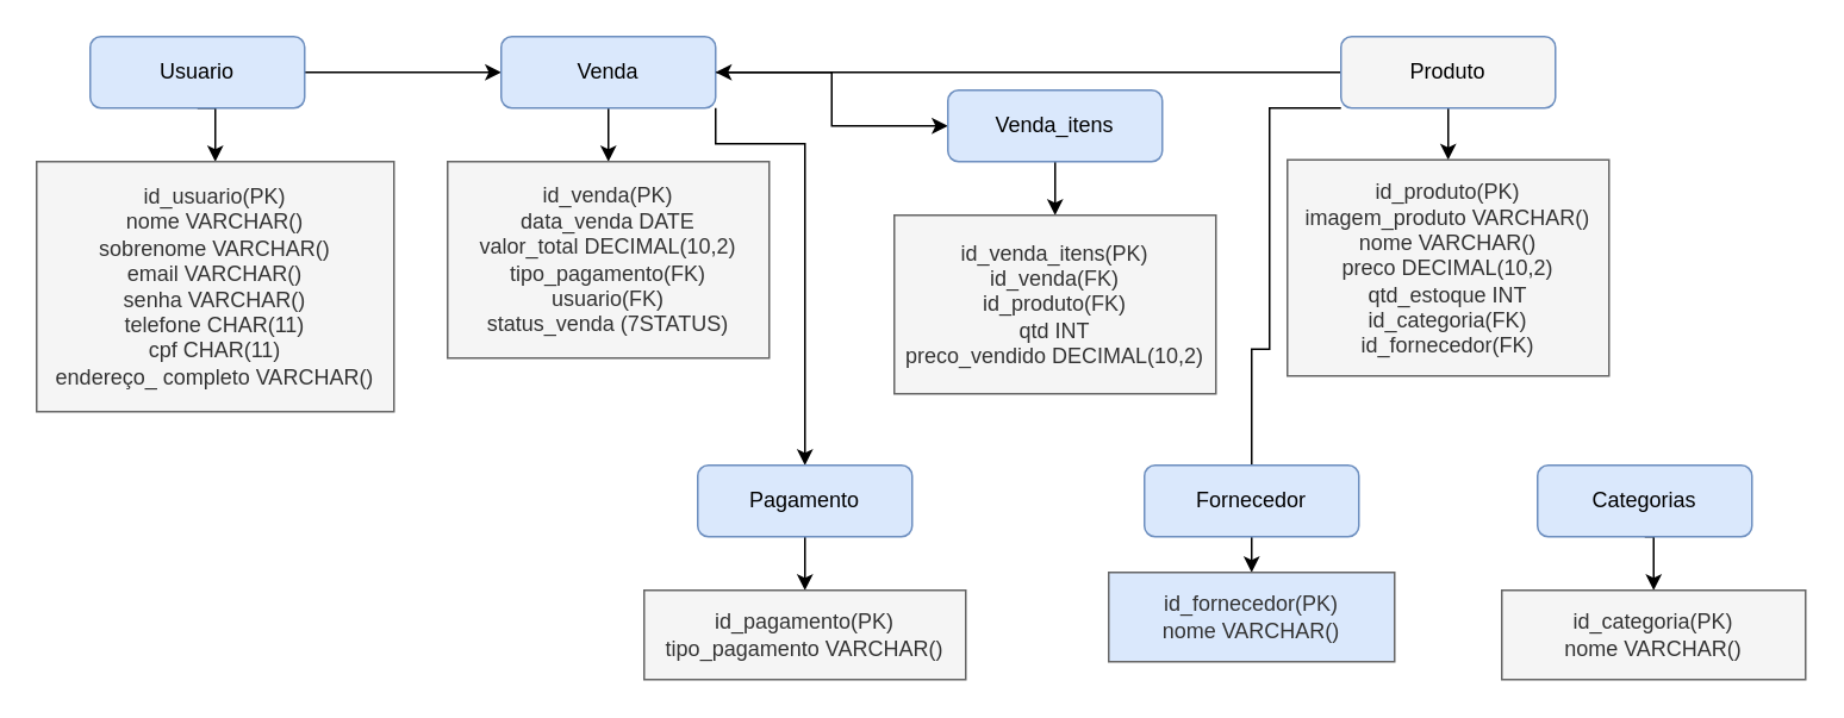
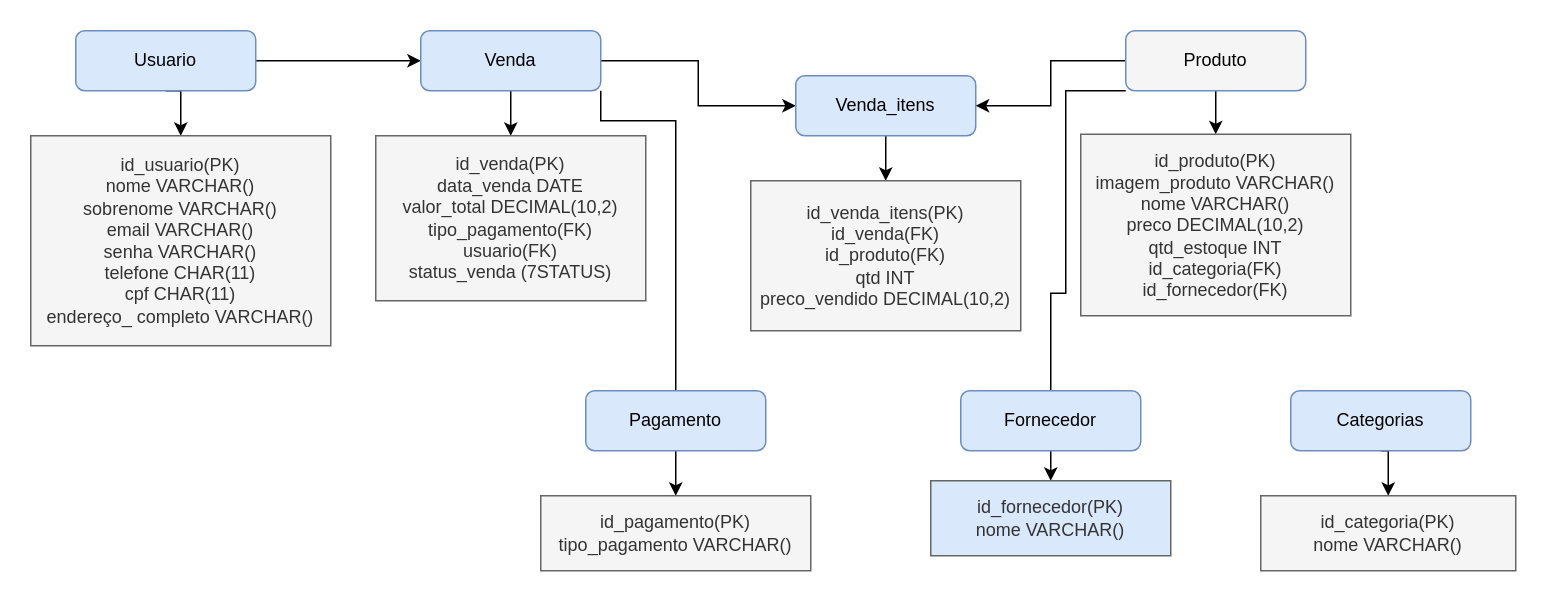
- <mxCell id="15" style="edgeStyle=orthogonalEdgeStyle;rounded=0;orthogonalLoop=1;jettySize=auto;html=1;exitX=0;exitY=0.5;exitDx=0;exitDy=0;" parent="1" source="17" target="9" edge="1"><mxGeometry relative="1" as="geometry" /></mxCell>
+ <mxCell id="15" style="edgeStyle=orthogonalEdgeStyle;rounded=0;orthogonalLoop=1;jettySize=auto;html=1;exitX=0;exitY=0.5;exitDx=0;exitDy=0;entryX=1;entryY=0.5;entryDx=0;entryDy=0;" parent="1" source="17" target="12" edge="1"><mxGeometry relative="1" as="geometry" /></mxCell>
- <mxCell id="8" style="edgeStyle=orthogonalEdgeStyle;rounded=0;orthogonalLoop=1;jettySize=auto;html=1;exitX=1;exitY=1;exitDx=0;exitDy=0;" parent="1" source="9" target="26" edge="1"><mxGeometry relative="1" as="geometry"><Array as="points"><mxPoint x="400" y="80" /><mxPoint x="450" y="80" /></Array></mxGeometry></mxCell>
+ <mxCell id="8" style="edgeStyle=orthogonalEdgeStyle;rounded=0;orthogonalLoop=1;jettySize=auto;html=1;exitX=1;exitY=1;exitDx=0;exitDy=0;endArrow=none;" parent="1" source="9" target="26" edge="1"><mxGeometry relative="1" as="geometry"><Array as="points"><mxPoint x="400" y="80" /><mxPoint x="450" y="80" /></Array></mxGeometry></mxCell>
